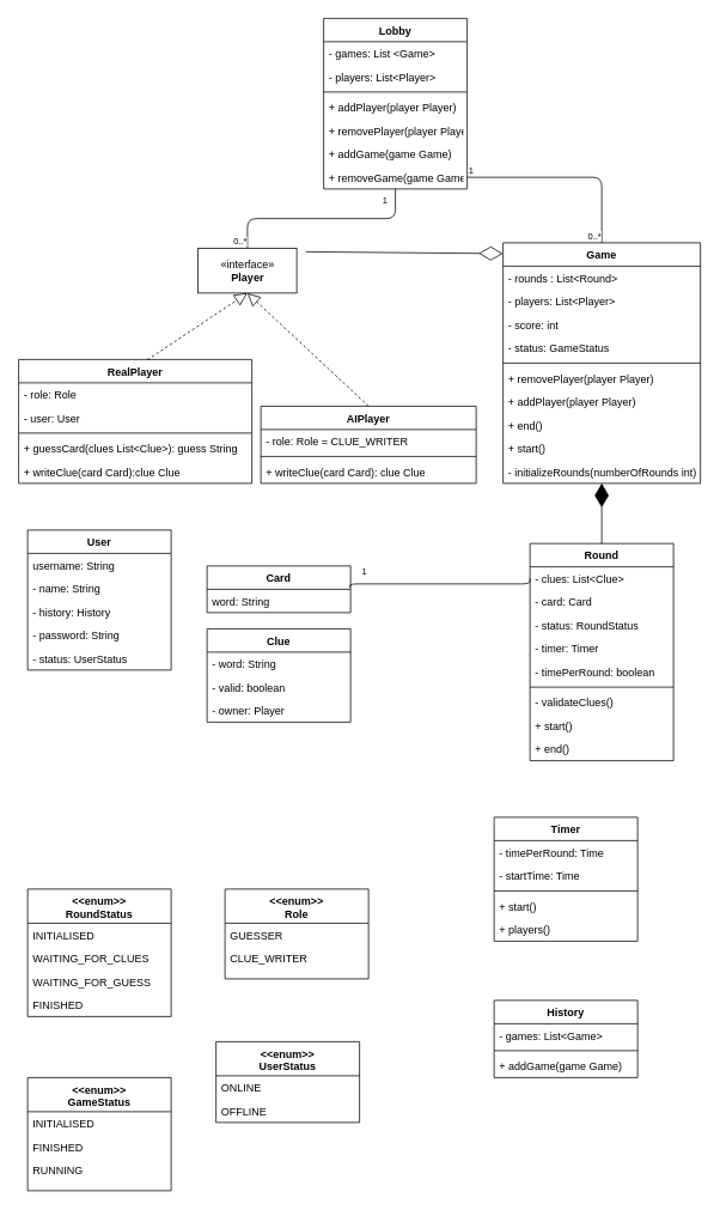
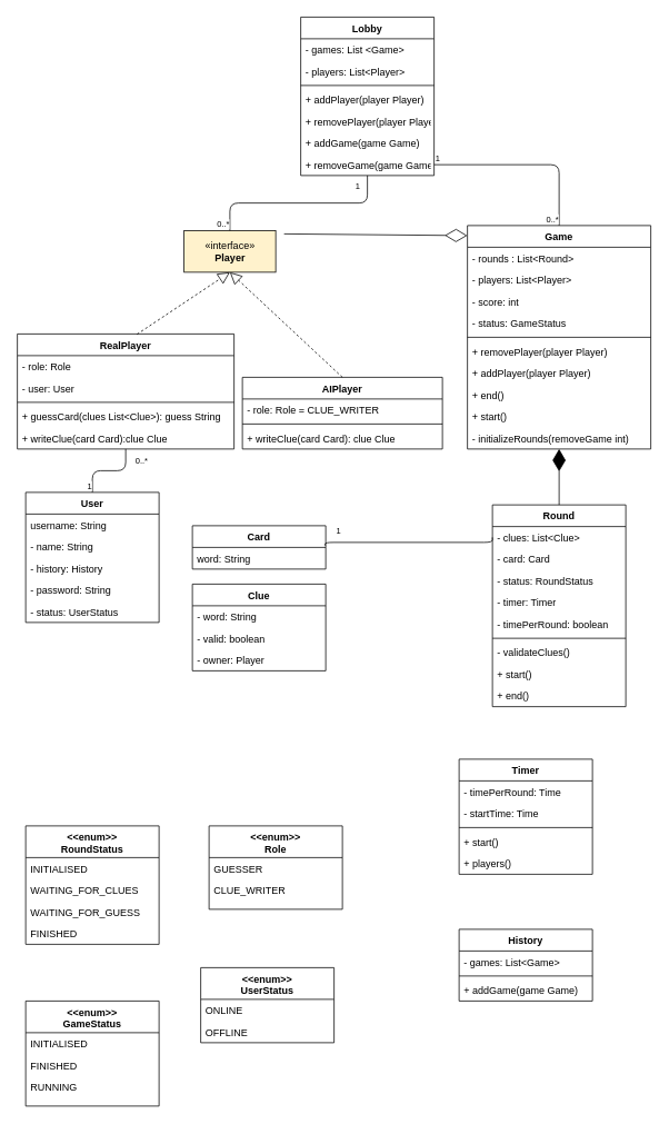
- <mxCell id="2" value="«interface»&lt;br&gt;&lt;b&gt;Player&lt;/b&gt;" parent="1" vertex="1" style="html=1;"><mxGeometry as="geometry" height="50" width="110" y="276" x="220" /></mxCell>
+ <mxCell id="2" value="«interface»&lt;br&gt;&lt;b&gt;Player&lt;/b&gt;" parent="1" vertex="1" style="html=1;fillColor=#fff2cc;"><mxGeometry as="geometry" height="50" width="110" y="276" x="220" /></mxCell>
- <mxCell id="41" value="- initializeRounds(numberOfRounds int)" parent="31" vertex="1" style="text;strokeColor=none;fillColor=none;align=left;verticalAlign=top;spacingLeft=4;spacingRight=4;overflow=hidden;rotatable=0;points=[[0,0.5],[1,0.5]];portConstraint=eastwest;fontColor=#000000;"><mxGeometry as="geometry" height="26" width="220" y="242" /></mxCell>
+ <mxCell id="41" value="- initializeRounds(removeGame int)" parent="31" vertex="1" style="text;strokeColor=none;fillColor=none;align=left;verticalAlign=top;spacingLeft=4;spacingRight=4;overflow=hidden;rotatable=0;points=[[0,0.5],[1,0.5]];portConstraint=eastwest;fontColor=#000000;"><mxGeometry as="geometry" height="26" width="220" y="242" /></mxCell>
+ <mxCell id="91" value="" parent="1" style="endArrow=none;html=1;edgeStyle=orthogonalEdgeStyle;fontColor=#000000;entryX=0.5;entryY=0;entryDx=0;entryDy=0;" edge="1" target="22" source="3"><mxGeometry as="geometry" relative="1"><mxPoint as="sourcePoint" y="570" x="330" /><mxPoint as="targetPoint" y="570" x="490" /></mxGeometry></mxCell>
+ <mxCell id="92" value="0..*" parent="91" vertex="1" style="resizable=0;html=1;align=left;verticalAlign=bottom;labelBackgroundColor=#ffffff;fontSize=10;" connectable="0"><mxGeometry as="geometry" x="-1" relative="1"><mxPoint as="offset" y="22" x="10" /></mxGeometry></mxCell>
+ <mxCell id="93" value="1" parent="91" vertex="1" style="resizable=0;html=1;align=right;verticalAlign=bottom;labelBackgroundColor=#ffffff;fontSize=10;" connectable="0"><mxGeometry as="geometry" x="1" relative="1" /></mxCell>
